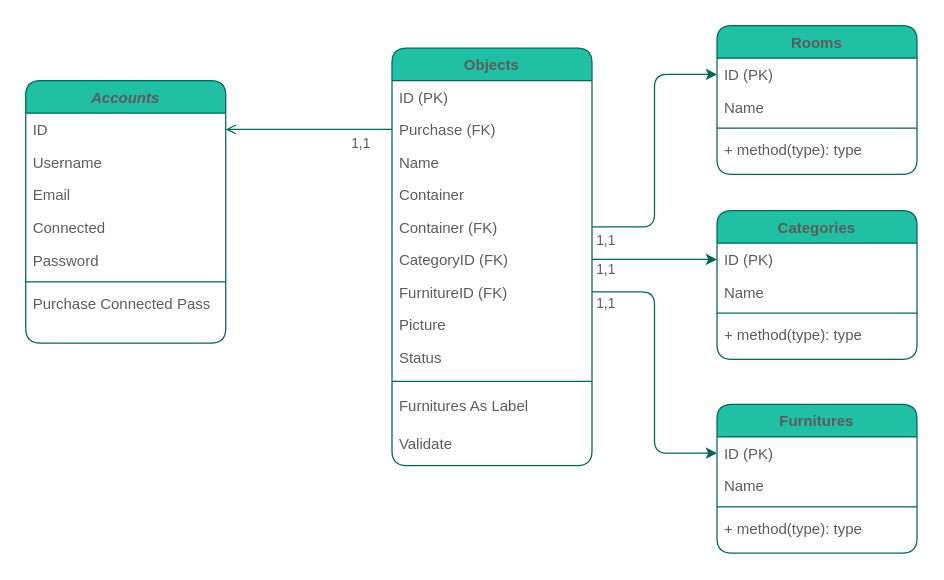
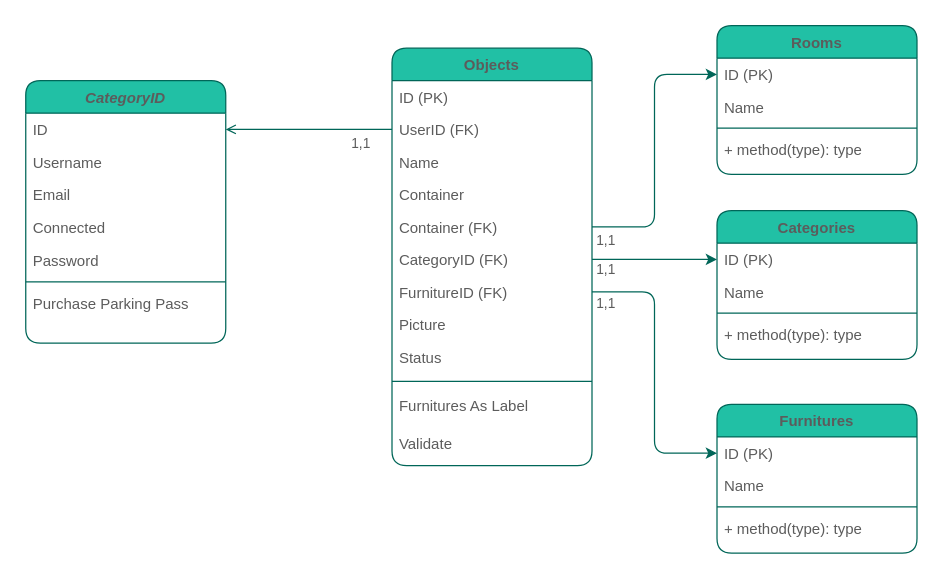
- <mxCell id="2" value="Accounts" style="swimlane;fontStyle=3;align=center;verticalAlign=top;childLayout=stackLayout;horizontal=1;startSize=26;horizontalStack=0;resizeParent=1;resizeLast=0;collapsible=1;marginBottom=0;rounded=1;shadow=0;strokeWidth=1;fillColor=#21C0A5;strokeColor=#006658;fontColor=#5C5C5C;" parent="1" vertex="1"><mxGeometry x="20" y="64" width="160" height="210" as="geometry"><mxRectangle x="230" y="140" width="160" height="26" as="alternateBounds" /></mxGeometry></mxCell>
+ <mxCell id="2" value="CategoryID" style="swimlane;fontStyle=3;align=center;verticalAlign=top;childLayout=stackLayout;horizontal=1;startSize=26;horizontalStack=0;resizeParent=1;resizeLast=0;collapsible=1;marginBottom=0;rounded=1;shadow=0;strokeWidth=1;fillColor=#21C0A5;strokeColor=#006658;fontColor=#5C5C5C;" parent="1" vertex="1"><mxGeometry x="20" y="64" width="160" height="210" as="geometry"><mxRectangle x="230" y="140" width="160" height="26" as="alternateBounds" /></mxGeometry></mxCell>
- <mxCell id="12" value="Purchase (FK)" style="text;align=left;verticalAlign=top;spacingLeft=4;spacingRight=4;overflow=hidden;rotatable=0;points=[[0,0.5],[1,0.5]];portConstraint=eastwest;rounded=1;shadow=0;html=0;fontColor=#5C5C5C;" vertex="1" parent="10"><mxGeometry y="52" width="160" height="26" as="geometry" /></mxCell>
+ <mxCell id="12" value="UserID (FK)" style="text;align=left;verticalAlign=top;spacingLeft=4;spacingRight=4;overflow=hidden;rotatable=0;points=[[0,0.5],[1,0.5]];portConstraint=eastwest;rounded=1;shadow=0;html=0;fontColor=#5C5C5C;" vertex="1" parent="10"><mxGeometry y="52" width="160" height="26" as="geometry" /></mxCell>
- <mxCell id="9" value="Purchase Connected Pass" style="text;align=left;verticalAlign=top;spacingLeft=4;spacingRight=4;overflow=hidden;rotatable=0;points=[[0,0.5],[1,0.5]];portConstraint=eastwest;fontColor=#5C5C5C;rounded=1;" parent="2" vertex="1"><mxGeometry y="165" width="160" height="45" as="geometry" /></mxCell>
+ <mxCell id="9" value="Purchase Parking Pass" style="text;align=left;verticalAlign=top;spacingLeft=4;spacingRight=4;overflow=hidden;rotatable=0;points=[[0,0.5],[1,0.5]];portConstraint=eastwest;fontColor=#5C5C5C;rounded=1;" parent="2" vertex="1"><mxGeometry y="165" width="160" height="45" as="geometry" /></mxCell>
